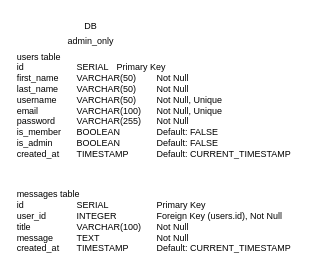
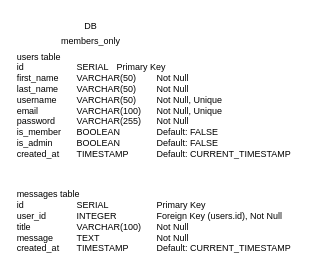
- <mxCell id="3" value="admin_only" style="text;html=1;align=center;verticalAlign=middle;resizable=0;points=[];autosize=1;strokeColor=none;fillColor=none;" vertex="1" parent="1"><mxGeometry x="70" y="40" width="100" height="30" as="geometry" /></mxCell>
+ <mxCell id="3" value="members_only" style="text;html=1;align=center;verticalAlign=middle;resizable=0;points=[];autosize=1;strokeColor=none;fillColor=none;" vertex="1" parent="1"><mxGeometry x="70" y="40" width="100" height="30" as="geometry" /></mxCell>
